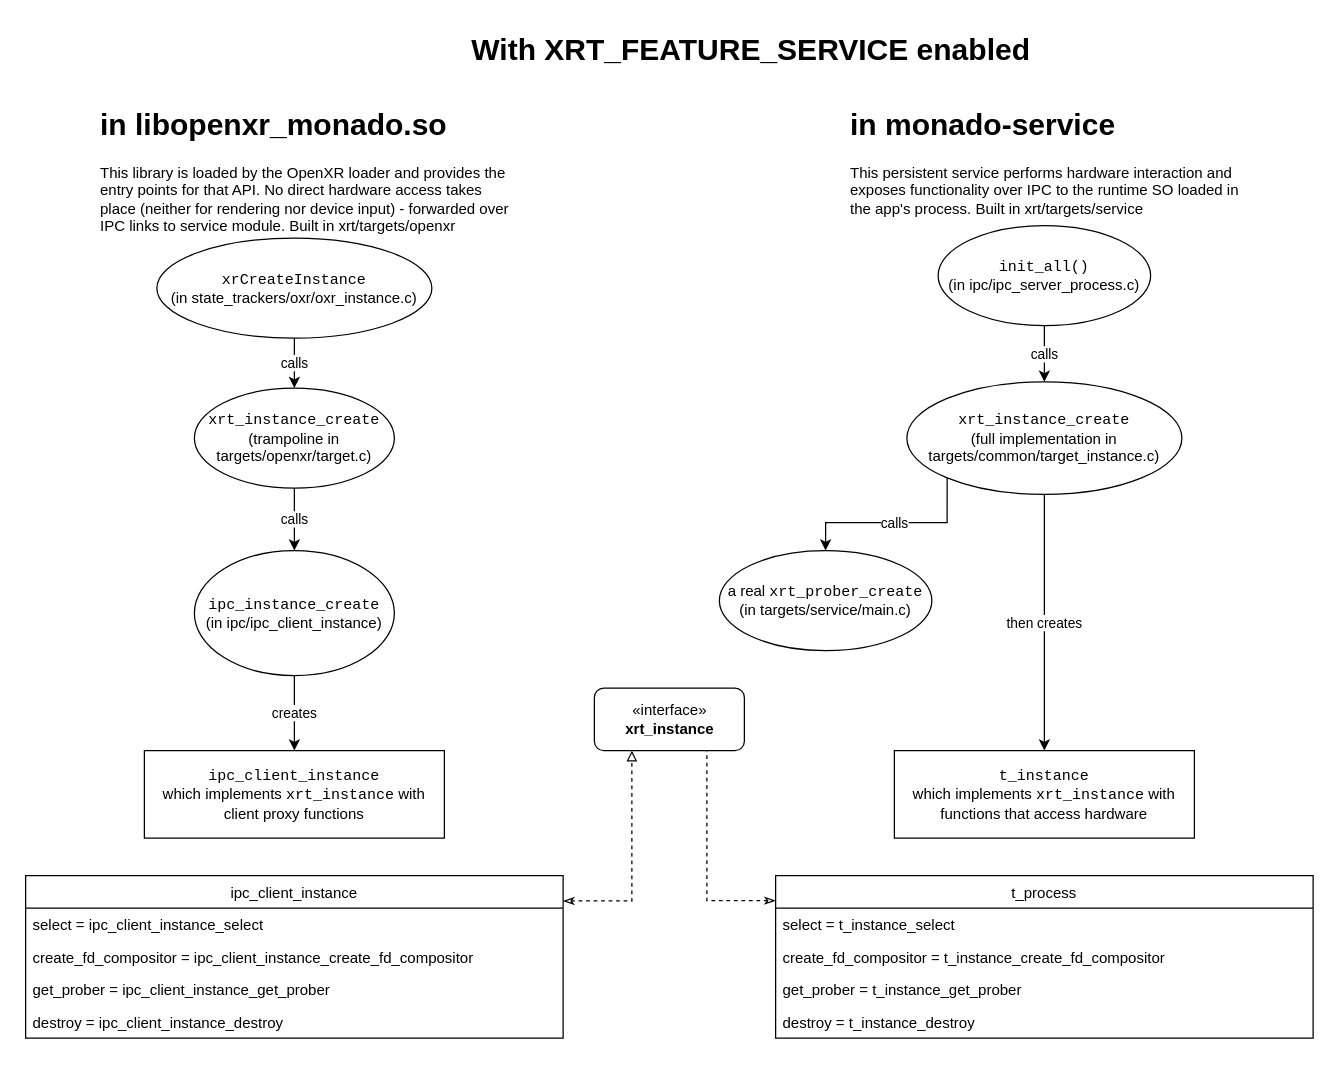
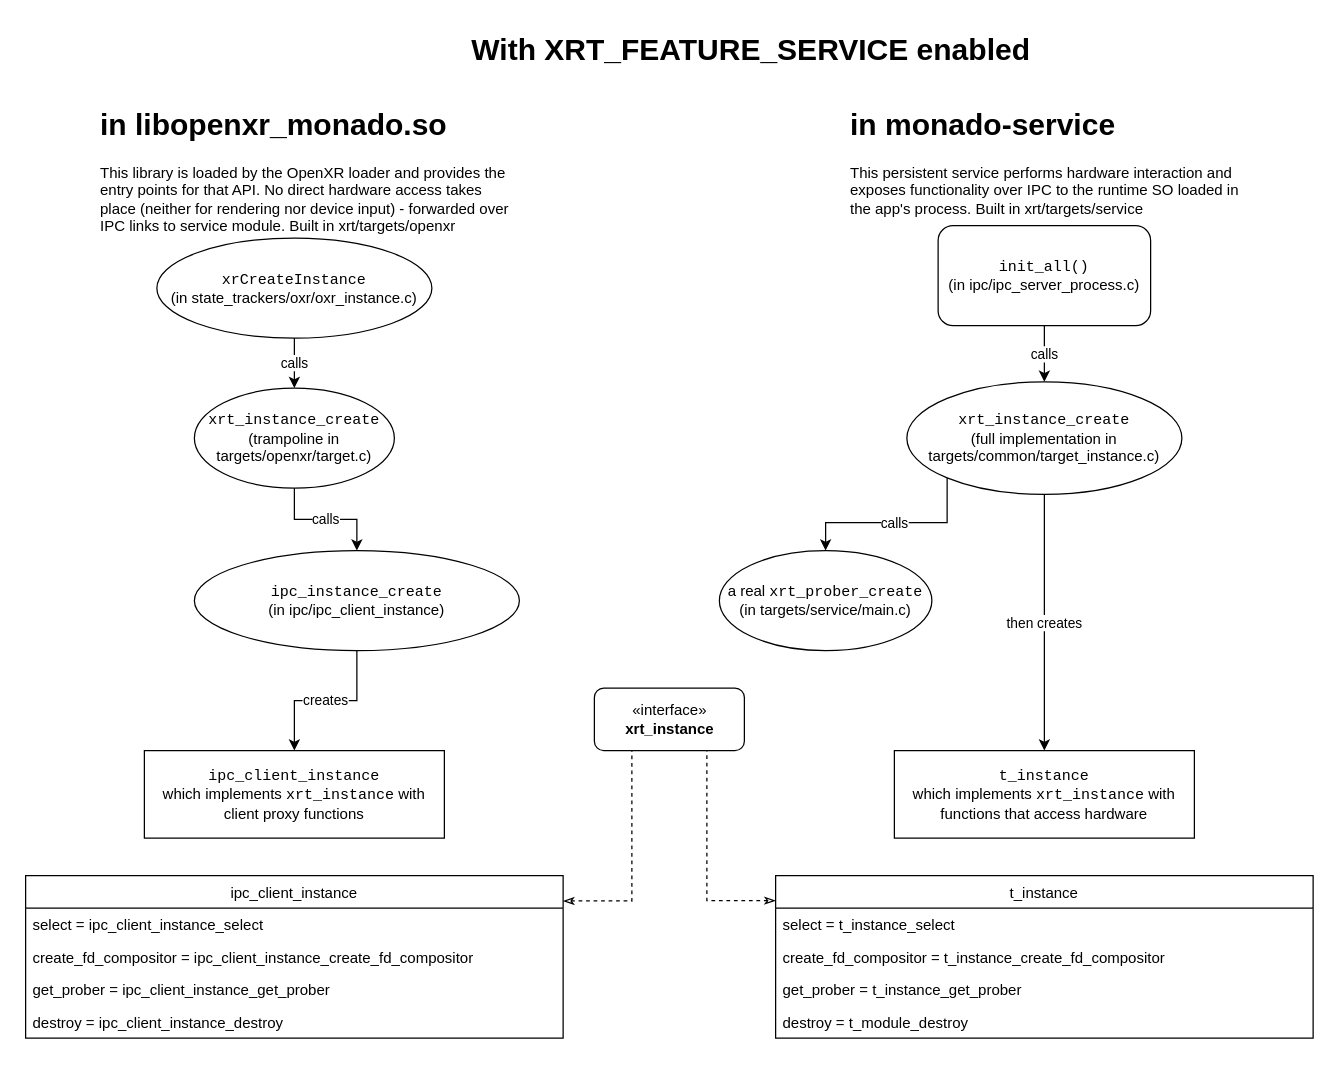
- <mxCell id="30" value="&lt;font face=&quot;Courier New&quot;&gt;init_all()&lt;/font&gt;&lt;br&gt;(in ipc/ipc_server_process.c)" style="ellipse;whiteSpace=wrap;html=1;" parent="1" vertex="1"><mxGeometry x="750" y="180" width="170" height="80" as="geometry" /></mxCell>
+ <mxCell id="30" value="&lt;font face=&quot;Courier New&quot;&gt;init_all()&lt;/font&gt;&lt;br&gt;(in ipc/ipc_server_process.c)" style="whiteSpace=wrap;html=1;rounded=1;" parent="1" vertex="1"><mxGeometry x="750" y="180" width="170" height="80" as="geometry" /></mxCell>
- <mxCell id="11" value="&lt;font face=&quot;Courier New&quot;&gt;ipc_instance_create&lt;/font&gt;&lt;br&gt;(in ipc/ipc_client_instance)" style="ellipse;whiteSpace=wrap;html=1;" parent="1" vertex="1"><mxGeometry x="155" y="440" width="160" height="100" as="geometry" /></mxCell>
+ <mxCell id="11" value="&lt;font face=&quot;Courier New&quot;&gt;ipc_instance_create&lt;/font&gt;&lt;br&gt;(in ipc/ipc_client_instance)" style="ellipse;whiteSpace=wrap;html=1;" parent="1" vertex="1"><mxGeometry x="155" y="440" width="260" height="80" as="geometry" /></mxCell>
- <mxCell id="22" style="edgeStyle=orthogonalEdgeStyle;rounded=0;comic=0;orthogonalLoop=1;jettySize=auto;html=1;exitX=1;exitY=0.156;exitDx=0;exitDy=0;entryX=0.25;entryY=1;entryDx=0;entryDy=0;startArrow=classicThin;startFill=0;endArrow=block;endFill=0;dashed=1;exitPerimeter=0;" parent="1" source="23" target="28" edge="1"><mxGeometry relative="1" as="geometry" /></mxCell>
+ <mxCell id="22" style="edgeStyle=orthogonalEdgeStyle;rounded=0;comic=0;orthogonalLoop=1;jettySize=auto;html=1;exitX=1;exitY=0.156;exitDx=0;exitDy=0;entryX=0.25;entryY=1;entryDx=0;entryDy=0;startArrow=classicThin;startFill=0;endArrow=none;endFill=0;dashed=1;exitPerimeter=0;" parent="1" source="23" target="28" edge="1"><mxGeometry relative="1" as="geometry" /></mxCell>
- <mxCell id="17" value="t_process" style="swimlane;fontStyle=0;childLayout=stackLayout;horizontal=1;startSize=26;fillColor=none;horizontalStack=0;resizeParent=1;resizeParentMax=0;resizeLast=0;collapsible=1;marginBottom=0;" parent="1" vertex="1"><mxGeometry x="620" y="700" width="430" height="130" as="geometry"><mxRectangle x="480" y="730" width="90" height="26" as="alternateBounds" /></mxGeometry></mxCell>
+ <mxCell id="17" value="t_instance" style="swimlane;fontStyle=0;childLayout=stackLayout;horizontal=1;startSize=26;fillColor=none;horizontalStack=0;resizeParent=1;resizeParentMax=0;resizeLast=0;collapsible=1;marginBottom=0;" parent="1" vertex="1"><mxGeometry x="620" y="700" width="430" height="130" as="geometry"><mxRectangle x="480" y="730" width="90" height="26" as="alternateBounds" /></mxGeometry></mxCell>
- <mxCell id="21" value="destroy = t_instance_destroy" style="text;strokeColor=none;fillColor=none;align=left;verticalAlign=top;spacingLeft=4;spacingRight=4;overflow=hidden;rotatable=0;points=[[0,0.5],[1,0.5]];portConstraint=eastwest;" parent="17" vertex="1"><mxGeometry y="104" width="430" height="26" as="geometry" /></mxCell>
+ <mxCell id="21" value="destroy = t_module_destroy" style="text;strokeColor=none;fillColor=none;align=left;verticalAlign=top;spacingLeft=4;spacingRight=4;overflow=hidden;rotatable=0;points=[[0,0.5],[1,0.5]];portConstraint=eastwest;" parent="17" vertex="1"><mxGeometry y="104" width="430" height="26" as="geometry" /></mxCell>
